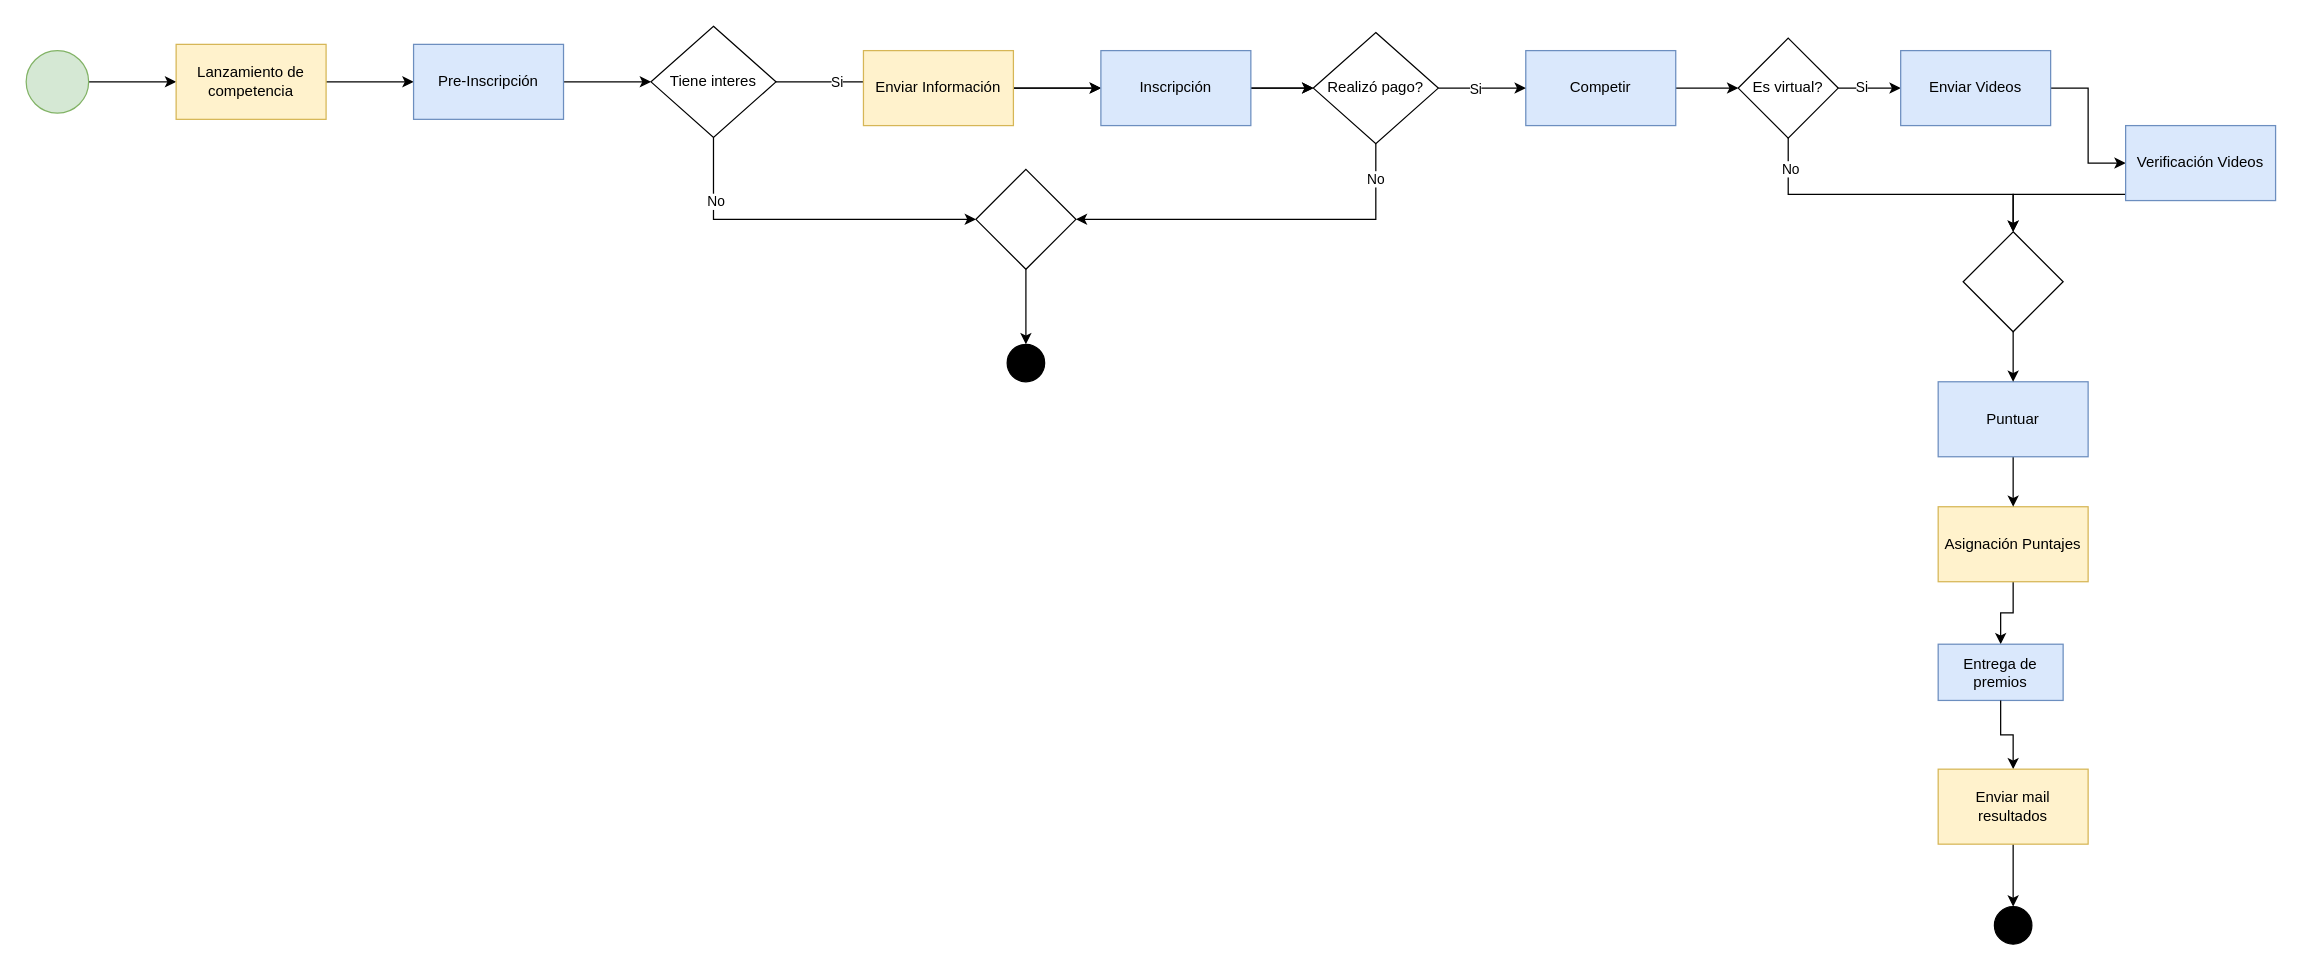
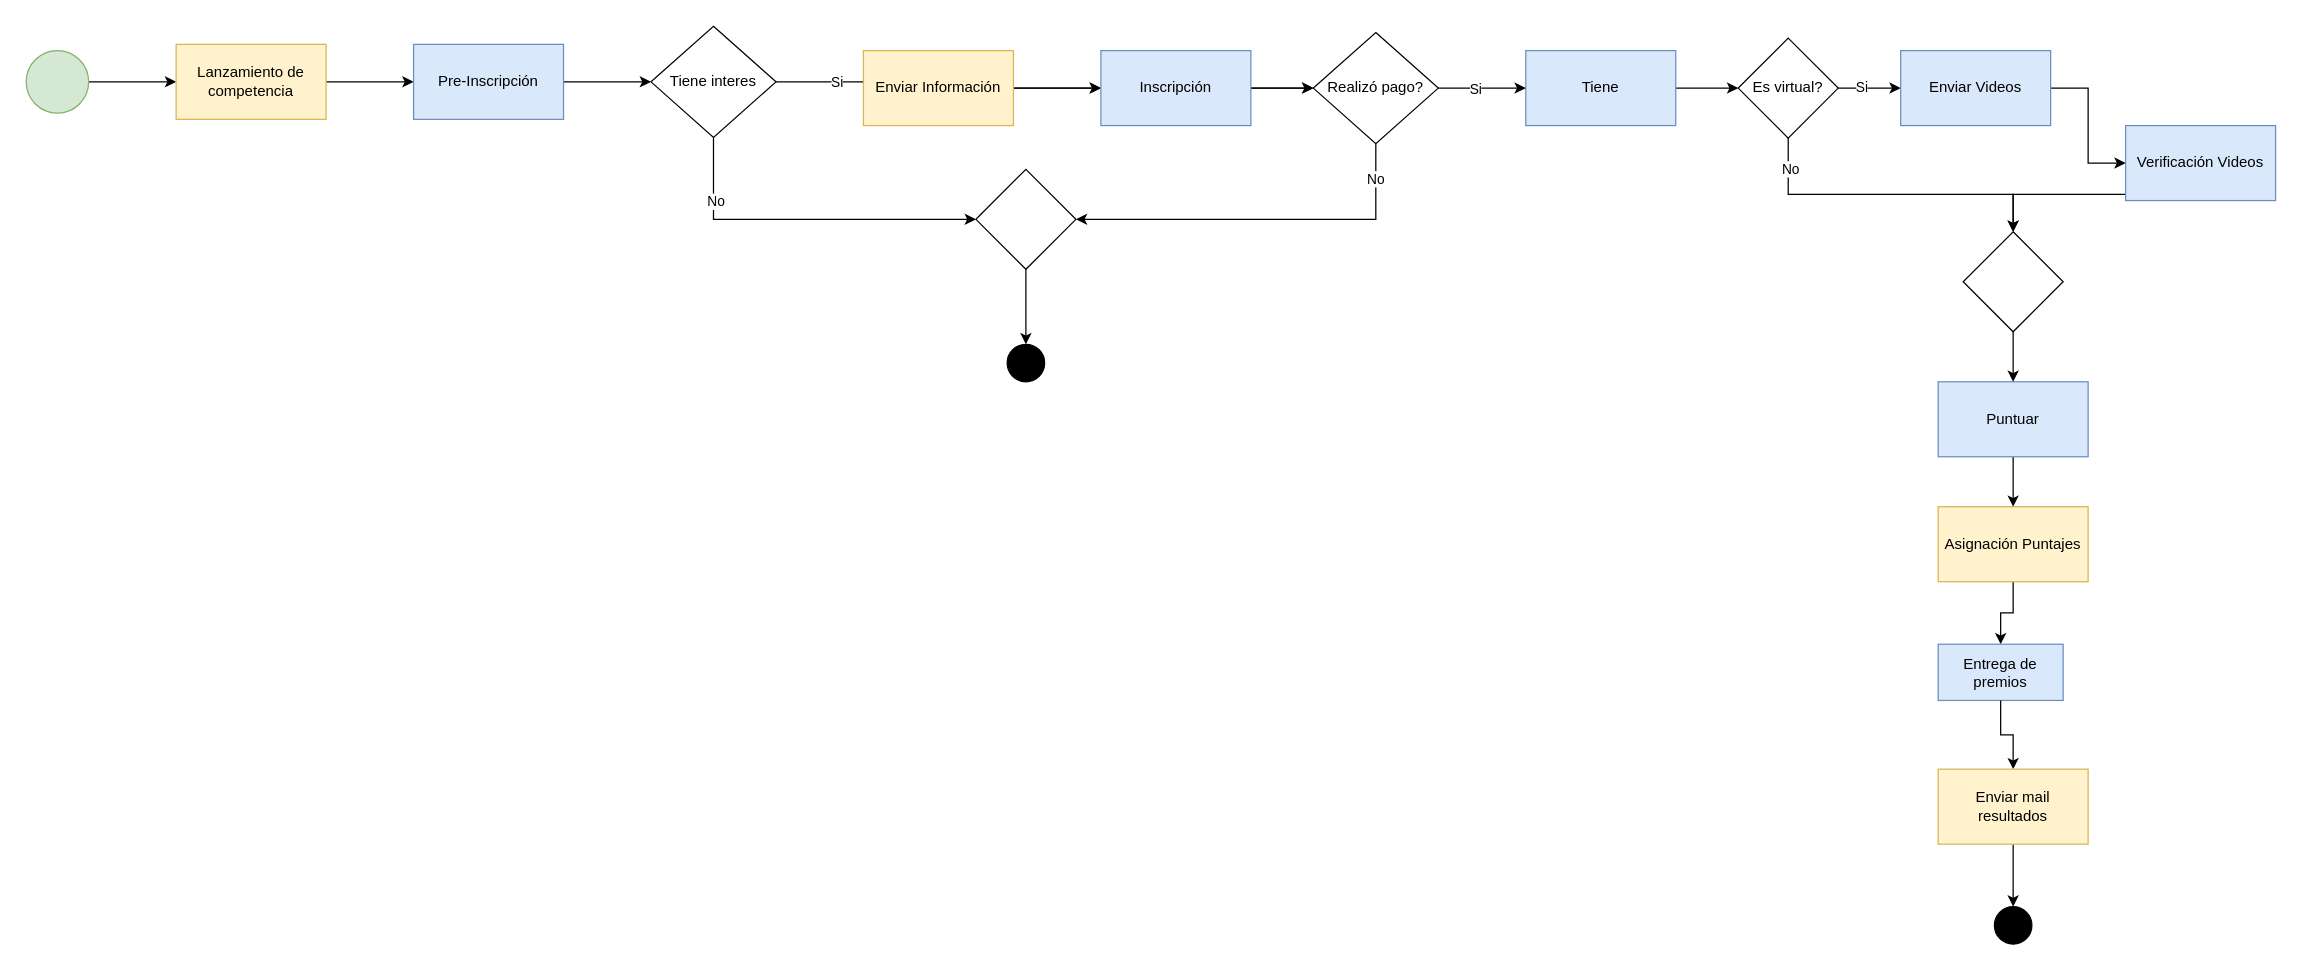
- <mxCell id="20" value="Competir" style="whiteSpace=wrap;html=1;fillColor=#dae8fc;strokeColor=#6c8ebf;" vertex="1" parent="1"><mxGeometry x="1220" y="40" width="120" height="60" as="geometry" /></mxCell>
+ <mxCell id="20" value="Tiene" style="whiteSpace=wrap;html=1;fillColor=#dae8fc;strokeColor=#6c8ebf;" vertex="1" parent="1"><mxGeometry x="1220" y="40" width="120" height="60" as="geometry" /></mxCell>
